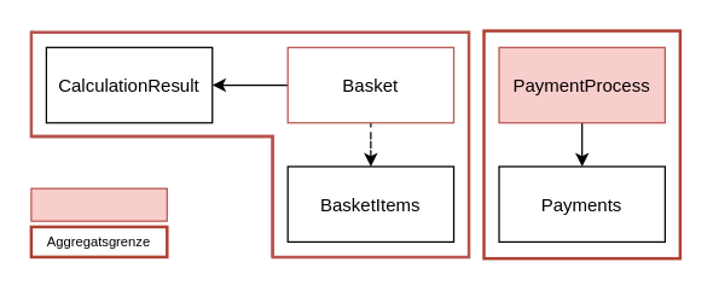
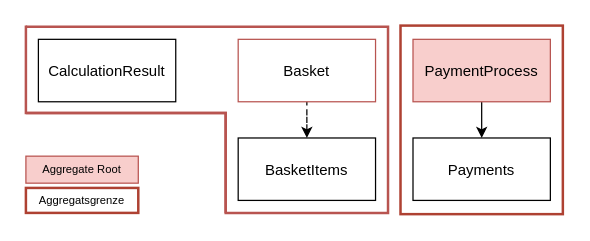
- <mxCell id="3" style="edgeStyle=orthogonalEdgeStyle;rounded=0;orthogonalLoop=1;jettySize=auto;html=1;fontColor=#000000;strokeColor=#000000;" parent="1" source="5" target="6" edge="1"><mxGeometry relative="1" as="geometry" /></mxCell>
+ <mxCell id="12" value="Aggregate Root" style="text;strokeColor=none;fillColor=none;align=center;verticalAlign=middle;rounded=0;fontColor=#000000;fontSize=9;" vertex="1" parent="1"><mxGeometry x="30" y="128.12" width="70" height="14.5" as="geometry" /></mxCell>
